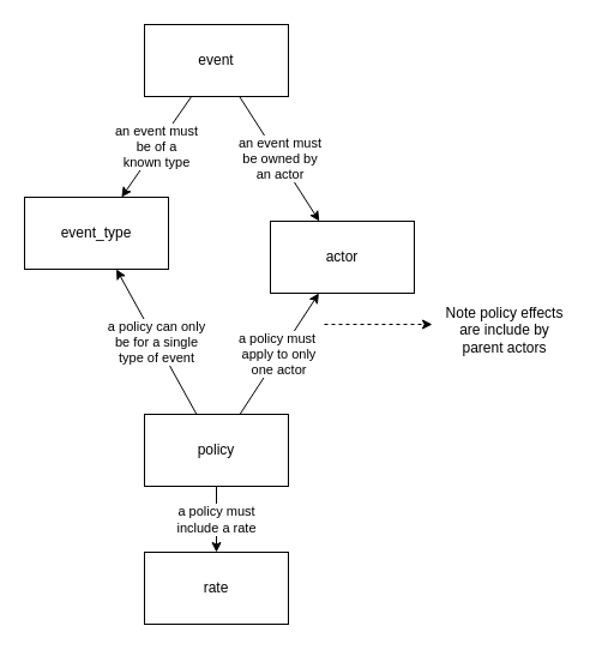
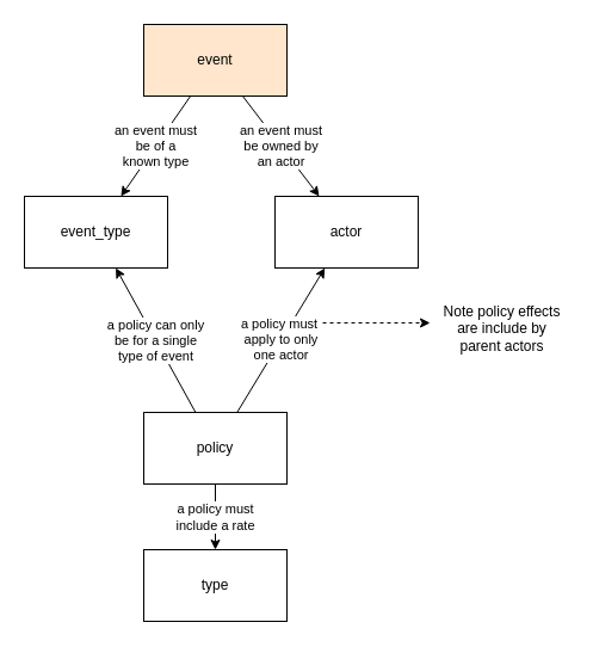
- <mxCell id="4" value="event" style="rounded=0;whiteSpace=wrap;html=1;" parent="1" vertex="1"><mxGeometry x="120" y="20" width="120" height="60" as="geometry" /></mxCell>
+ <mxCell id="4" value="event" style="rounded=0;whiteSpace=wrap;html=1;fillColor=#ffe6cc;" parent="1" vertex="1"><mxGeometry x="120" y="20" width="120" height="60" as="geometry" /></mxCell>
- <mxCell id="6" value="actor" style="rounded=0;whiteSpace=wrap;html=1;" parent="1" vertex="1"><mxGeometry x="225" y="184" width="120" height="60" as="geometry" /></mxCell>
+ <mxCell id="6" value="actor" style="rounded=0;whiteSpace=wrap;html=1;" parent="1" vertex="1"><mxGeometry x="230" y="164" width="120" height="60" as="geometry" /></mxCell>
- <mxCell id="7" value="rate" style="rounded=0;whiteSpace=wrap;html=1;" parent="1" vertex="1"><mxGeometry x="120" y="460" width="120" height="60" as="geometry" /></mxCell>
+ <mxCell id="7" value="type" style="rounded=0;whiteSpace=wrap;html=1;" parent="1" vertex="1"><mxGeometry x="120" y="460" width="120" height="60" as="geometry" /></mxCell>
